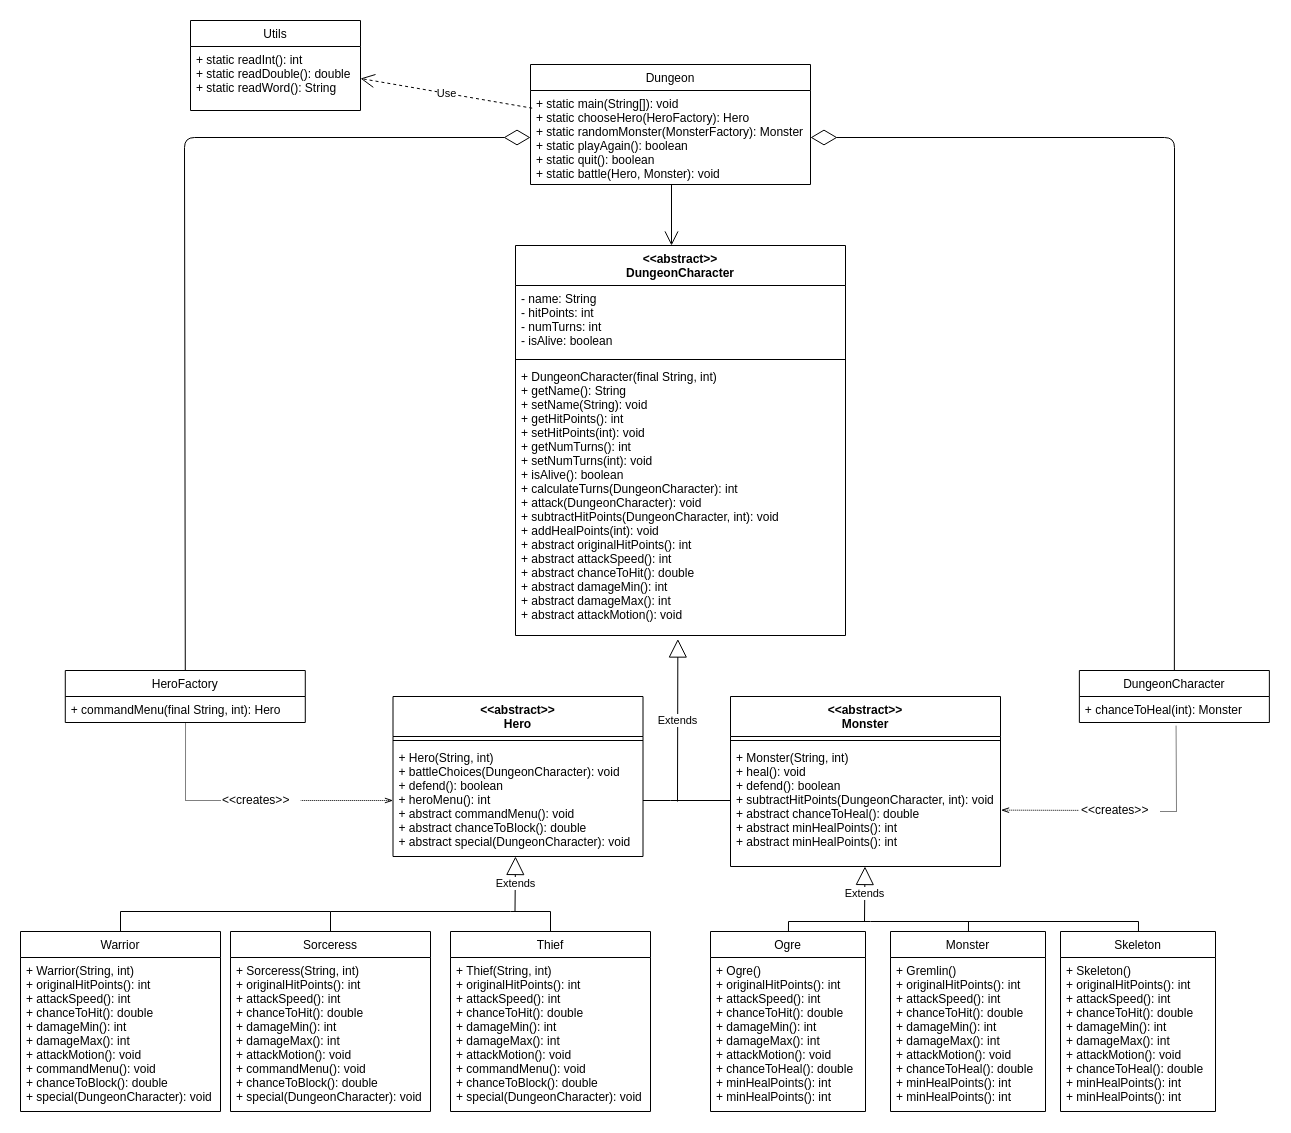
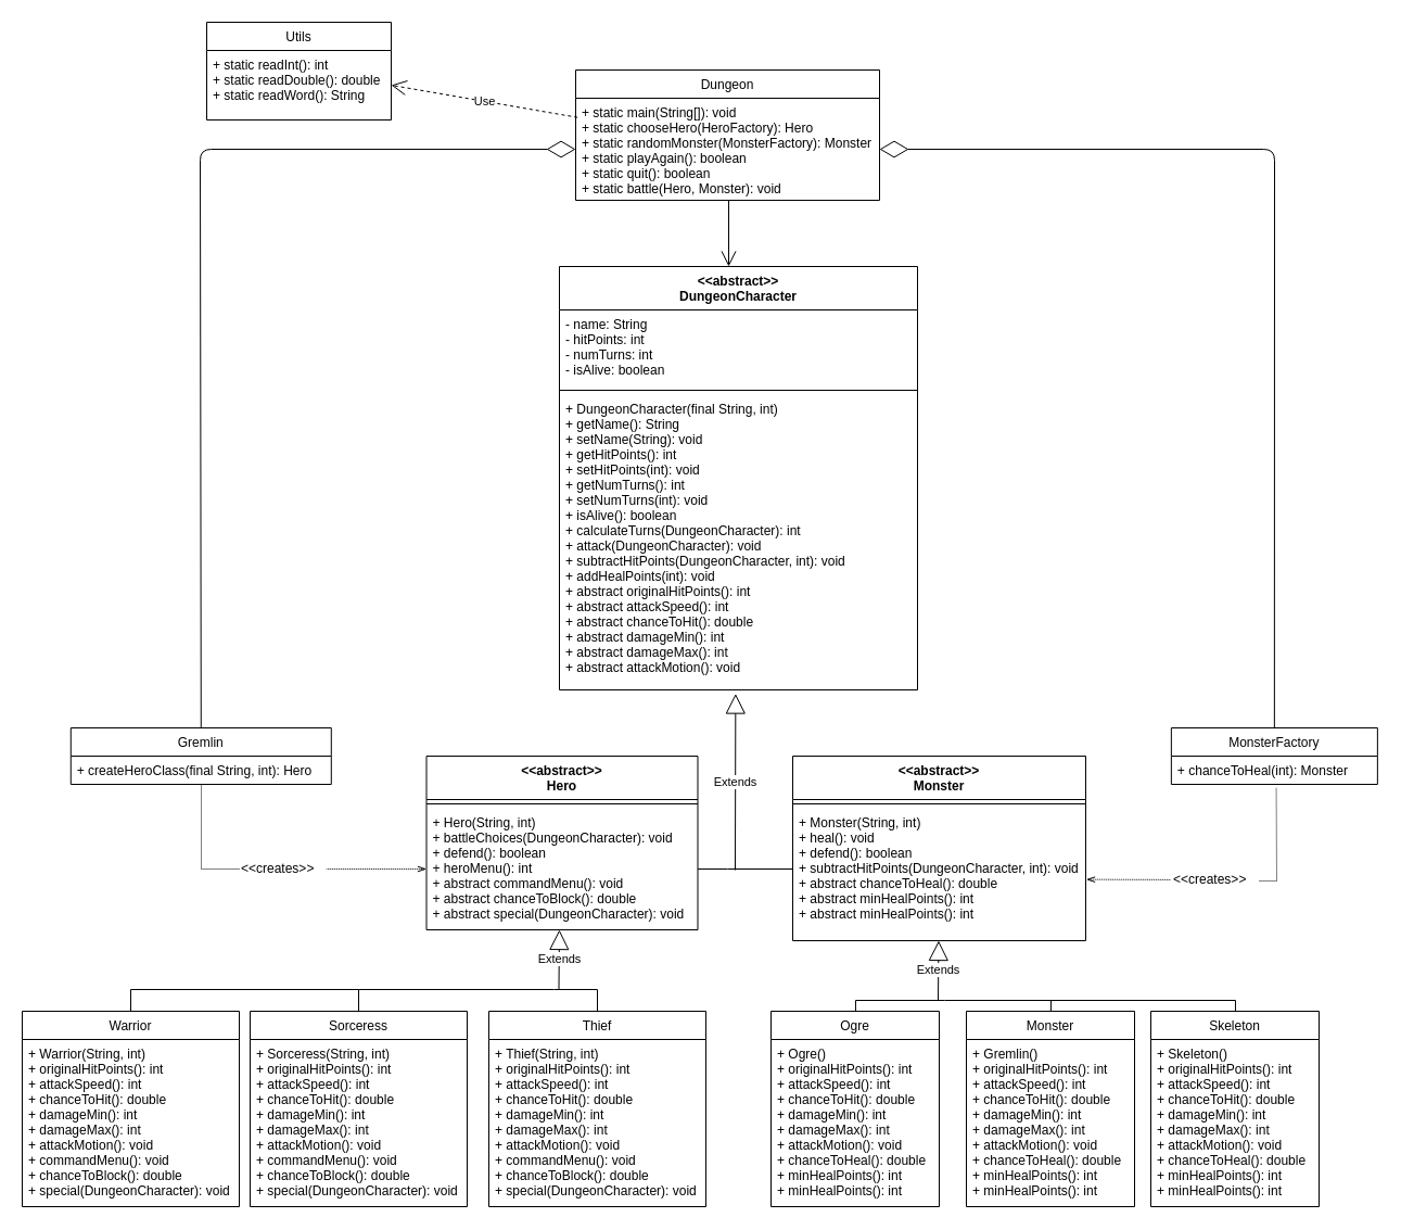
- <mxCell id="4" value="HeroFactory" style="swimlane;fontStyle=0;childLayout=stackLayout;horizontal=1;startSize=26;fillColor=none;horizontalStack=0;resizeParent=1;resizeParentMax=0;resizeLast=0;collapsible=1;marginBottom=0;" vertex="1" parent="1"><mxGeometry x="64.786" y="670" width="240" height="52" as="geometry" /></mxCell>
+ <mxCell id="4" value="Gremlin" style="swimlane;fontStyle=0;childLayout=stackLayout;horizontal=1;startSize=26;fillColor=none;horizontalStack=0;resizeParent=1;resizeParentMax=0;resizeLast=0;collapsible=1;marginBottom=0;" vertex="1" parent="1"><mxGeometry x="64.786" y="670" width="240" height="52" as="geometry" /></mxCell>
- <mxCell id="6" value="DungeonCharacter" style="swimlane;fontStyle=0;childLayout=stackLayout;horizontal=1;startSize=26;fillColor=none;horizontalStack=0;resizeParent=1;resizeParentMax=0;resizeLast=0;collapsible=1;marginBottom=0;" vertex="1" parent="1"><mxGeometry x="1078.857" y="670" width="190" height="52" as="geometry" /></mxCell>
+ <mxCell id="6" value="MonsterFactory" style="swimlane;fontStyle=0;childLayout=stackLayout;horizontal=1;startSize=26;fillColor=none;horizontalStack=0;resizeParent=1;resizeParentMax=0;resizeLast=0;collapsible=1;marginBottom=0;" vertex="1" parent="1"><mxGeometry x="1078.857" y="670" width="190" height="52" as="geometry" /></mxCell>
- <mxCell id="5" value="+ commandMenu(final String, int): Hero" style="text;strokeColor=none;fillColor=none;align=left;verticalAlign=top;spacingLeft=4;spacingRight=4;overflow=hidden;rotatable=0;points=[[0,0.5],[1,0.5]];portConstraint=eastwest;" vertex="1" parent="4"><mxGeometry y="26" width="240" height="26" as="geometry" /></mxCell>
+ <mxCell id="5" value="+ createHeroClass(final String, int): Hero" style="text;strokeColor=none;fillColor=none;align=left;verticalAlign=top;spacingLeft=4;spacingRight=4;overflow=hidden;rotatable=0;points=[[0,0.5],[1,0.5]];portConstraint=eastwest;" vertex="1" parent="4"><mxGeometry y="26" width="240" height="26" as="geometry" /></mxCell>
